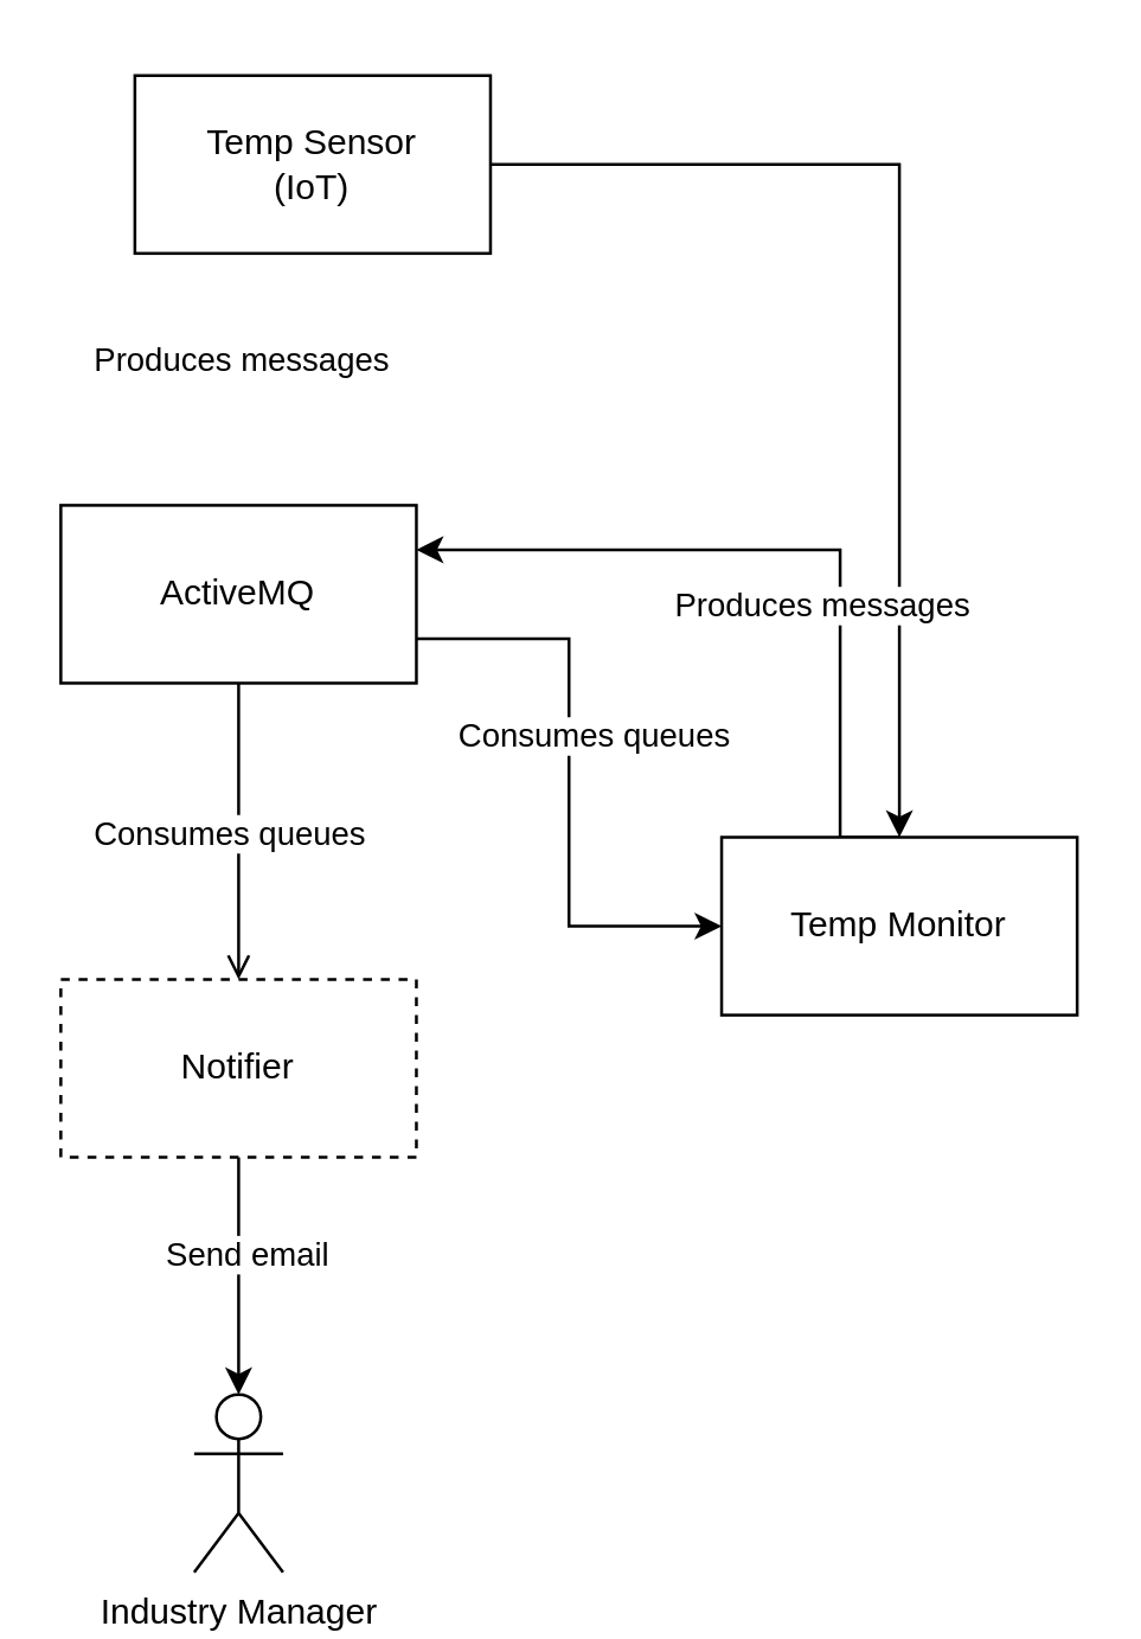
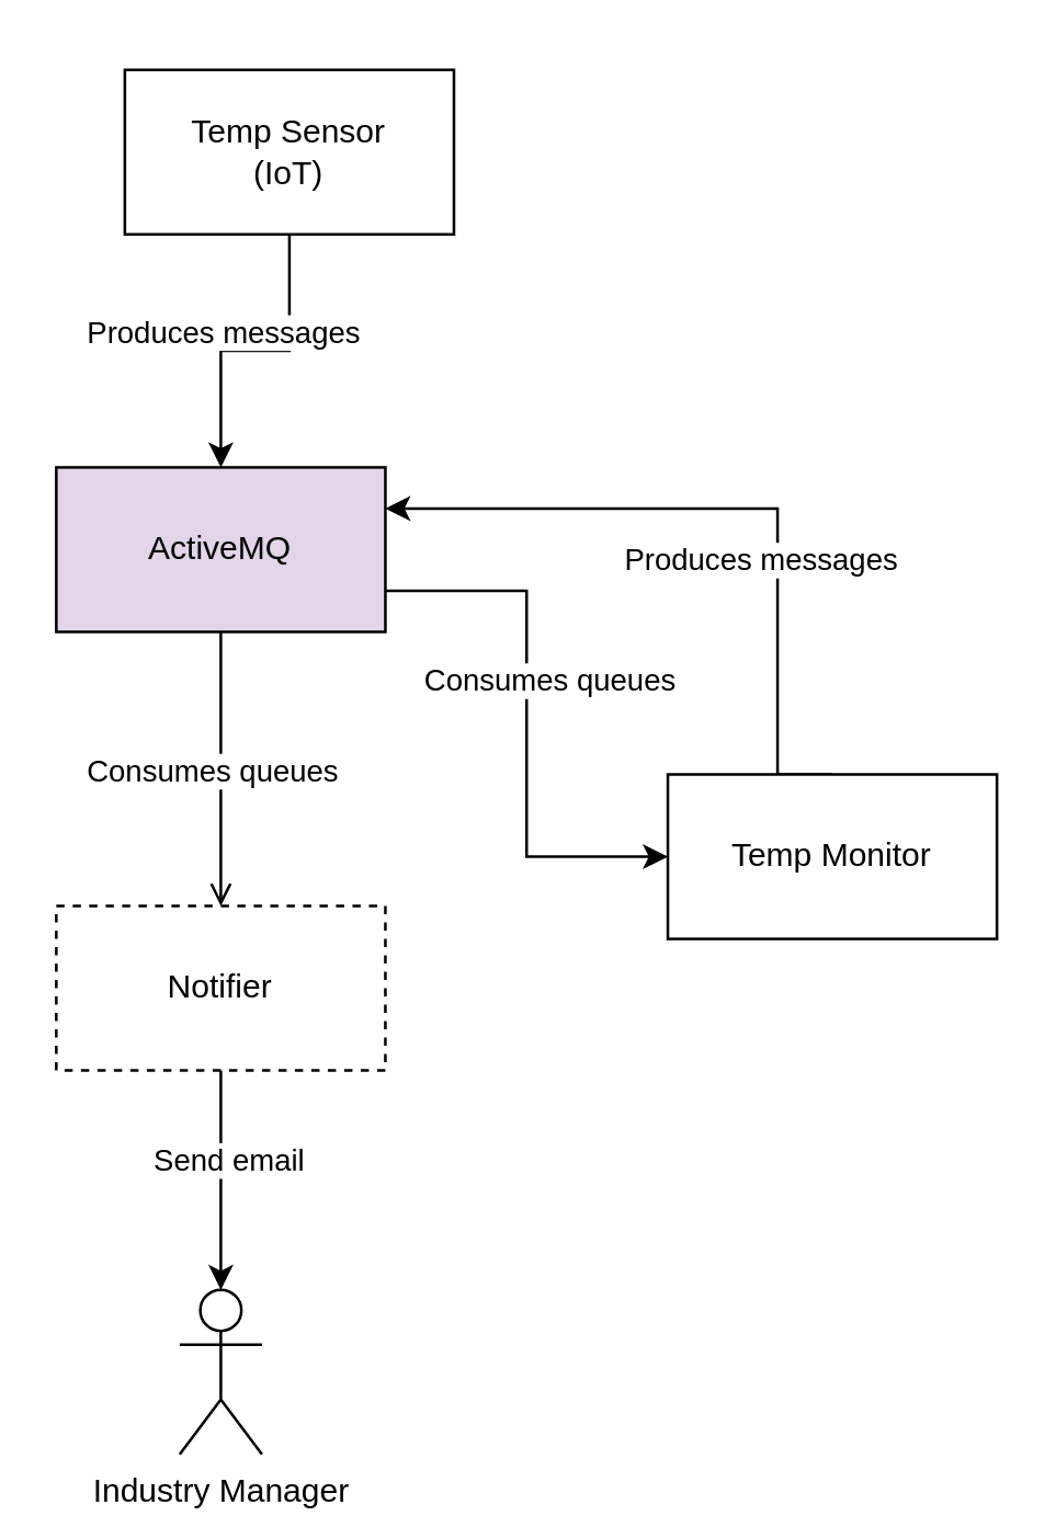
- <mxCell id="5" style="edgeStyle=orthogonalEdgeStyle;rounded=0;orthogonalLoop=1;jettySize=auto;html=1;" edge="1" parent="2" source="3" target="8"><mxGeometry relative="1" as="geometry" /></mxCell>
+ <mxCell id="5" style="edgeStyle=orthogonalEdgeStyle;rounded=0;orthogonalLoop=1;jettySize=auto;html=1;entryX=0.5;entryY=0;entryDx=0;entryDy=0;" edge="1" parent="2" source="3" target="4"><mxGeometry relative="1" as="geometry" /></mxCell>
- <mxCell id="4" value="ActiveMQ" style="rounded=0;whiteSpace=wrap;html=1;" vertex="1" parent="2"><mxGeometry y="150" width="120" height="60" as="geometry" /></mxCell>
+ <mxCell id="4" value="ActiveMQ" style="rounded=0;whiteSpace=wrap;html=1;fillColor=#e1d5e7;" vertex="1" parent="2"><mxGeometry y="150" width="120" height="60" as="geometry" /></mxCell>
